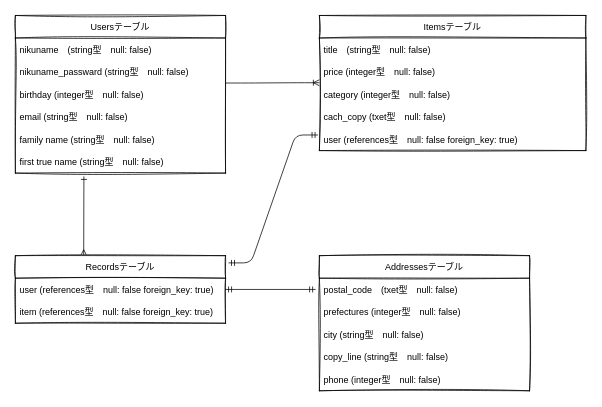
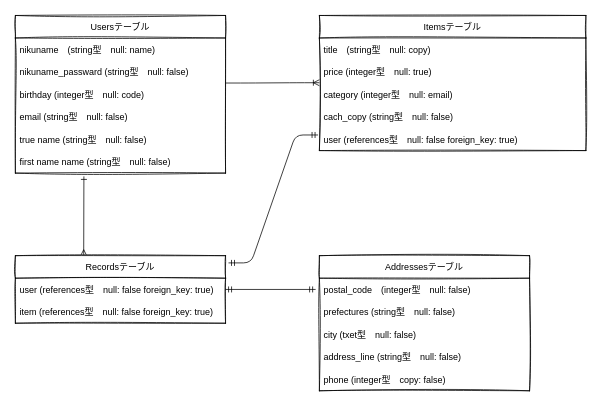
- <mxCell id="3" value="nikuname　(string型　null: false)" style="text;strokeColor=none;fillColor=none;align=left;verticalAlign=middle;spacingLeft=4;spacingRight=4;overflow=hidden;points=[[0,0.5],[1,0.5]];portConstraint=eastwest;rotatable=0;sketch=1;" parent="2" vertex="1"><mxGeometry y="30" width="280" height="30" as="geometry" /></mxCell>
+ <mxCell id="3" value="nikuname　(string型　null: name)" style="text;strokeColor=none;fillColor=none;align=left;verticalAlign=middle;spacingLeft=4;spacingRight=4;overflow=hidden;points=[[0,0.5],[1,0.5]];portConstraint=eastwest;rotatable=0;sketch=1;" parent="2" vertex="1"><mxGeometry y="30" width="280" height="30" as="geometry" /></mxCell>
- <mxCell id="10" value="title　(string型　null: false)" style="text;strokeColor=none;fillColor=none;align=left;verticalAlign=middle;spacingLeft=4;spacingRight=4;overflow=hidden;points=[[0,0.5],[1,0.5]];portConstraint=eastwest;rotatable=0;sketch=1;" parent="9" vertex="1"><mxGeometry y="30" width="355" height="30" as="geometry" /></mxCell>
+ <mxCell id="10" value="title　(string型　null: copy)" style="text;strokeColor=none;fillColor=none;align=left;verticalAlign=middle;spacingLeft=4;spacingRight=4;overflow=hidden;points=[[0,0.5],[1,0.5]];portConstraint=eastwest;rotatable=0;sketch=1;" parent="9" vertex="1"><mxGeometry y="30" width="355" height="30" as="geometry" /></mxCell>
- <mxCell id="11" value="price (integer型　null: false)" style="text;strokeColor=none;fillColor=none;align=left;verticalAlign=middle;spacingLeft=4;spacingRight=4;overflow=hidden;points=[[0,0.5],[1,0.5]];portConstraint=eastwest;rotatable=0;sketch=1;" parent="9" vertex="1"><mxGeometry y="60" width="355" height="30" as="geometry" /></mxCell>
+ <mxCell id="11" value="price (integer型　null: true)" style="text;strokeColor=none;fillColor=none;align=left;verticalAlign=middle;spacingLeft=4;spacingRight=4;overflow=hidden;points=[[0,0.5],[1,0.5]];portConstraint=eastwest;rotatable=0;sketch=1;" parent="9" vertex="1"><mxGeometry y="60" width="355" height="30" as="geometry" /></mxCell>
- <mxCell id="5" value="birthday (integer型　null: false)" style="text;strokeColor=none;fillColor=none;align=left;verticalAlign=middle;spacingLeft=4;spacingRight=4;overflow=hidden;points=[[0,0.5],[1,0.5]];portConstraint=eastwest;rotatable=0;sketch=1;" parent="2" vertex="1"><mxGeometry y="90" width="280" height="30" as="geometry" /></mxCell>
+ <mxCell id="5" value="birthday (integer型　null: code)" style="text;strokeColor=none;fillColor=none;align=left;verticalAlign=middle;spacingLeft=4;spacingRight=4;overflow=hidden;points=[[0,0.5],[1,0.5]];portConstraint=eastwest;rotatable=0;sketch=1;" parent="2" vertex="1"><mxGeometry y="90" width="280" height="30" as="geometry" /></mxCell>
- <mxCell id="12" value="category (integer型　null: false)" style="text;strokeColor=none;fillColor=none;align=left;verticalAlign=middle;spacingLeft=4;spacingRight=4;overflow=hidden;points=[[0,0.5],[1,0.5]];portConstraint=eastwest;rotatable=0;sketch=1;" parent="9" vertex="1"><mxGeometry y="90" width="355" height="30" as="geometry" /></mxCell>
+ <mxCell id="12" value="category (integer型　null: email)" style="text;strokeColor=none;fillColor=none;align=left;verticalAlign=middle;spacingLeft=4;spacingRight=4;overflow=hidden;points=[[0,0.5],[1,0.5]];portConstraint=eastwest;rotatable=0;sketch=1;" parent="9" vertex="1"><mxGeometry y="90" width="355" height="30" as="geometry" /></mxCell>
- <mxCell id="13" value="cach_copy (txet型　null: false)" style="text;strokeColor=none;fillColor=none;align=left;verticalAlign=middle;spacingLeft=4;spacingRight=4;overflow=hidden;points=[[0,0.5],[1,0.5]];portConstraint=eastwest;rotatable=0;sketch=1;" parent="9" vertex="1"><mxGeometry y="120" width="355" height="30" as="geometry" /></mxCell>
+ <mxCell id="13" value="cach_copy (string型　null: false)" style="text;strokeColor=none;fillColor=none;align=left;verticalAlign=middle;spacingLeft=4;spacingRight=4;overflow=hidden;points=[[0,0.5],[1,0.5]];portConstraint=eastwest;rotatable=0;sketch=1;" parent="9" vertex="1"><mxGeometry y="120" width="355" height="30" as="geometry" /></mxCell>
- <mxCell id="7" value="family name (string型　null: false)" style="text;strokeColor=none;fillColor=none;align=left;verticalAlign=middle;spacingLeft=4;spacingRight=4;overflow=hidden;points=[[0,0.5],[1,0.5]];portConstraint=eastwest;rotatable=0;sketch=1;" parent="2" vertex="1"><mxGeometry y="150" width="280" height="30" as="geometry" /></mxCell>
+ <mxCell id="7" value="true name (string型　null: false)" style="text;strokeColor=none;fillColor=none;align=left;verticalAlign=middle;spacingLeft=4;spacingRight=4;overflow=hidden;points=[[0,0.5],[1,0.5]];portConstraint=eastwest;rotatable=0;sketch=1;" parent="2" vertex="1"><mxGeometry y="150" width="280" height="30" as="geometry" /></mxCell>
- <mxCell id="8" value="first true name (string型　null: false)" style="text;strokeColor=none;fillColor=none;align=left;verticalAlign=middle;spacingLeft=4;spacingRight=4;overflow=hidden;points=[[0,0.5],[1,0.5]];portConstraint=eastwest;rotatable=0;sketch=1;" vertex="1" parent="2"><mxGeometry y="180" width="280" height="30" as="geometry" /></mxCell>
+ <mxCell id="8" value="first name name (string型　null: false)" style="text;strokeColor=none;fillColor=none;align=left;verticalAlign=middle;spacingLeft=4;spacingRight=4;overflow=hidden;points=[[0,0.5],[1,0.5]];portConstraint=eastwest;rotatable=0;sketch=1;" vertex="1" parent="2"><mxGeometry y="180" width="280" height="30" as="geometry" /></mxCell>
- <mxCell id="17" value="postal_code　(txet型　null: false)" style="text;strokeColor=none;fillColor=none;align=left;verticalAlign=middle;spacingLeft=4;spacingRight=4;overflow=hidden;points=[[0,0.5],[1,0.5]];portConstraint=eastwest;rotatable=0;sketch=1;" vertex="1" parent="16"><mxGeometry y="30" width="280" height="30" as="geometry" /></mxCell>
+ <mxCell id="17" value="postal_code　(integer型　null: false)" style="text;strokeColor=none;fillColor=none;align=left;verticalAlign=middle;spacingLeft=4;spacingRight=4;overflow=hidden;points=[[0,0.5],[1,0.5]];portConstraint=eastwest;rotatable=0;sketch=1;" vertex="1" parent="16"><mxGeometry y="30" width="280" height="30" as="geometry" /></mxCell>
- <mxCell id="18" value="prefectures (integer型　null: false)" style="text;strokeColor=none;fillColor=none;align=left;verticalAlign=middle;spacingLeft=4;spacingRight=4;overflow=hidden;points=[[0,0.5],[1,0.5]];portConstraint=eastwest;rotatable=0;sketch=1;" vertex="1" parent="16"><mxGeometry y="60" width="280" height="30" as="geometry" /></mxCell>
+ <mxCell id="18" value="prefectures (string型　null: false)" style="text;strokeColor=none;fillColor=none;align=left;verticalAlign=middle;spacingLeft=4;spacingRight=4;overflow=hidden;points=[[0,0.5],[1,0.5]];portConstraint=eastwest;rotatable=0;sketch=1;" vertex="1" parent="16"><mxGeometry y="60" width="280" height="30" as="geometry" /></mxCell>
- <mxCell id="19" value="city (string型　null: false)" style="text;strokeColor=none;fillColor=none;align=left;verticalAlign=middle;spacingLeft=4;spacingRight=4;overflow=hidden;points=[[0,0.5],[1,0.5]];portConstraint=eastwest;rotatable=0;sketch=1;" vertex="1" parent="16"><mxGeometry y="90" width="280" height="30" as="geometry" /></mxCell>
+ <mxCell id="19" value="city (txet型　null: false)" style="text;strokeColor=none;fillColor=none;align=left;verticalAlign=middle;spacingLeft=4;spacingRight=4;overflow=hidden;points=[[0,0.5],[1,0.5]];portConstraint=eastwest;rotatable=0;sketch=1;" vertex="1" parent="16"><mxGeometry y="90" width="280" height="30" as="geometry" /></mxCell>
- <mxCell id="20" value="copy_line (string型　null: false)" style="text;strokeColor=none;fillColor=none;align=left;verticalAlign=middle;spacingLeft=4;spacingRight=4;overflow=hidden;points=[[0,0.5],[1,0.5]];portConstraint=eastwest;rotatable=0;sketch=1;" vertex="1" parent="16"><mxGeometry y="120" width="280" height="30" as="geometry" /></mxCell>
+ <mxCell id="20" value="address_line (string型　null: false)" style="text;strokeColor=none;fillColor=none;align=left;verticalAlign=middle;spacingLeft=4;spacingRight=4;overflow=hidden;points=[[0,0.5],[1,0.5]];portConstraint=eastwest;rotatable=0;sketch=1;" vertex="1" parent="16"><mxGeometry y="120" width="280" height="30" as="geometry" /></mxCell>
- <mxCell id="21" value="phone (integer型　null: false)" style="text;strokeColor=none;fillColor=none;align=left;verticalAlign=middle;spacingLeft=4;spacingRight=4;overflow=hidden;points=[[0,0.5],[1,0.5]];portConstraint=eastwest;rotatable=0;sketch=1;" vertex="1" parent="16"><mxGeometry y="150" width="280" height="30" as="geometry" /></mxCell>
+ <mxCell id="21" value="phone (integer型　copy: false)" style="text;strokeColor=none;fillColor=none;align=left;verticalAlign=middle;spacingLeft=4;spacingRight=4;overflow=hidden;points=[[0,0.5],[1,0.5]];portConstraint=eastwest;rotatable=0;sketch=1;" vertex="1" parent="16"><mxGeometry y="150" width="280" height="30" as="geometry" /></mxCell>
